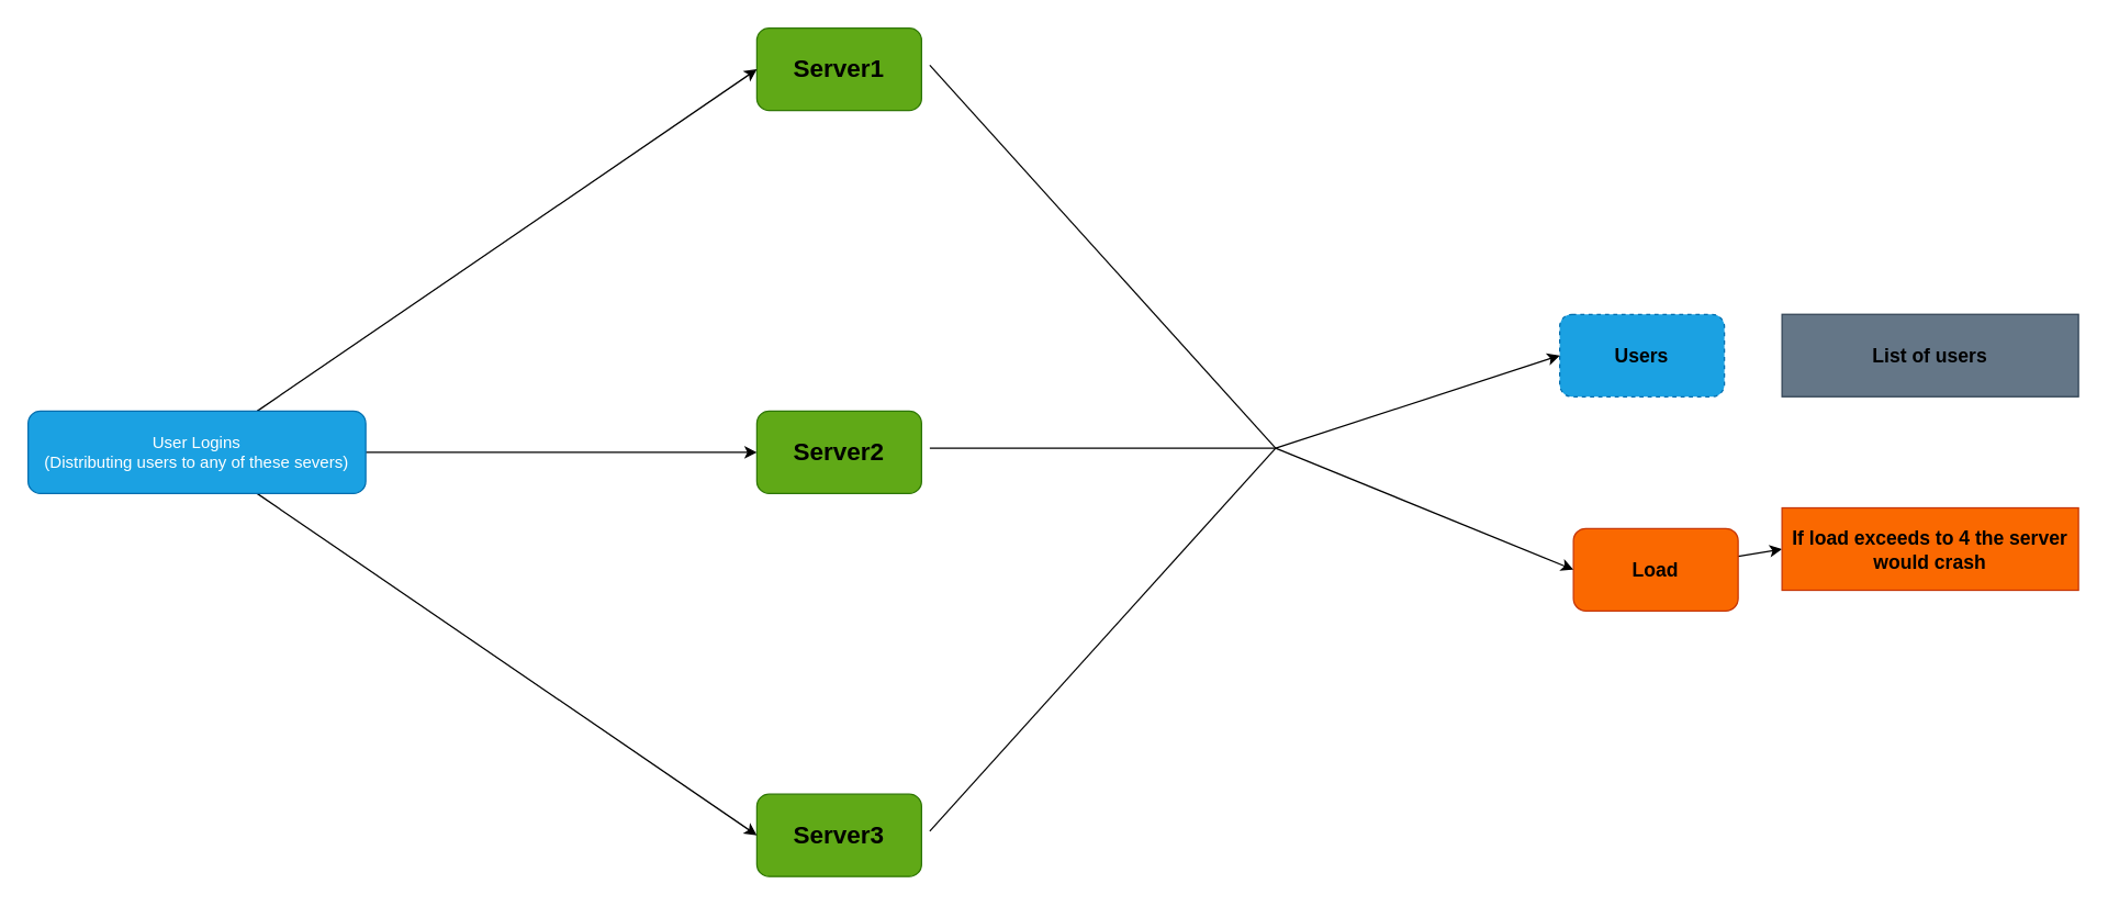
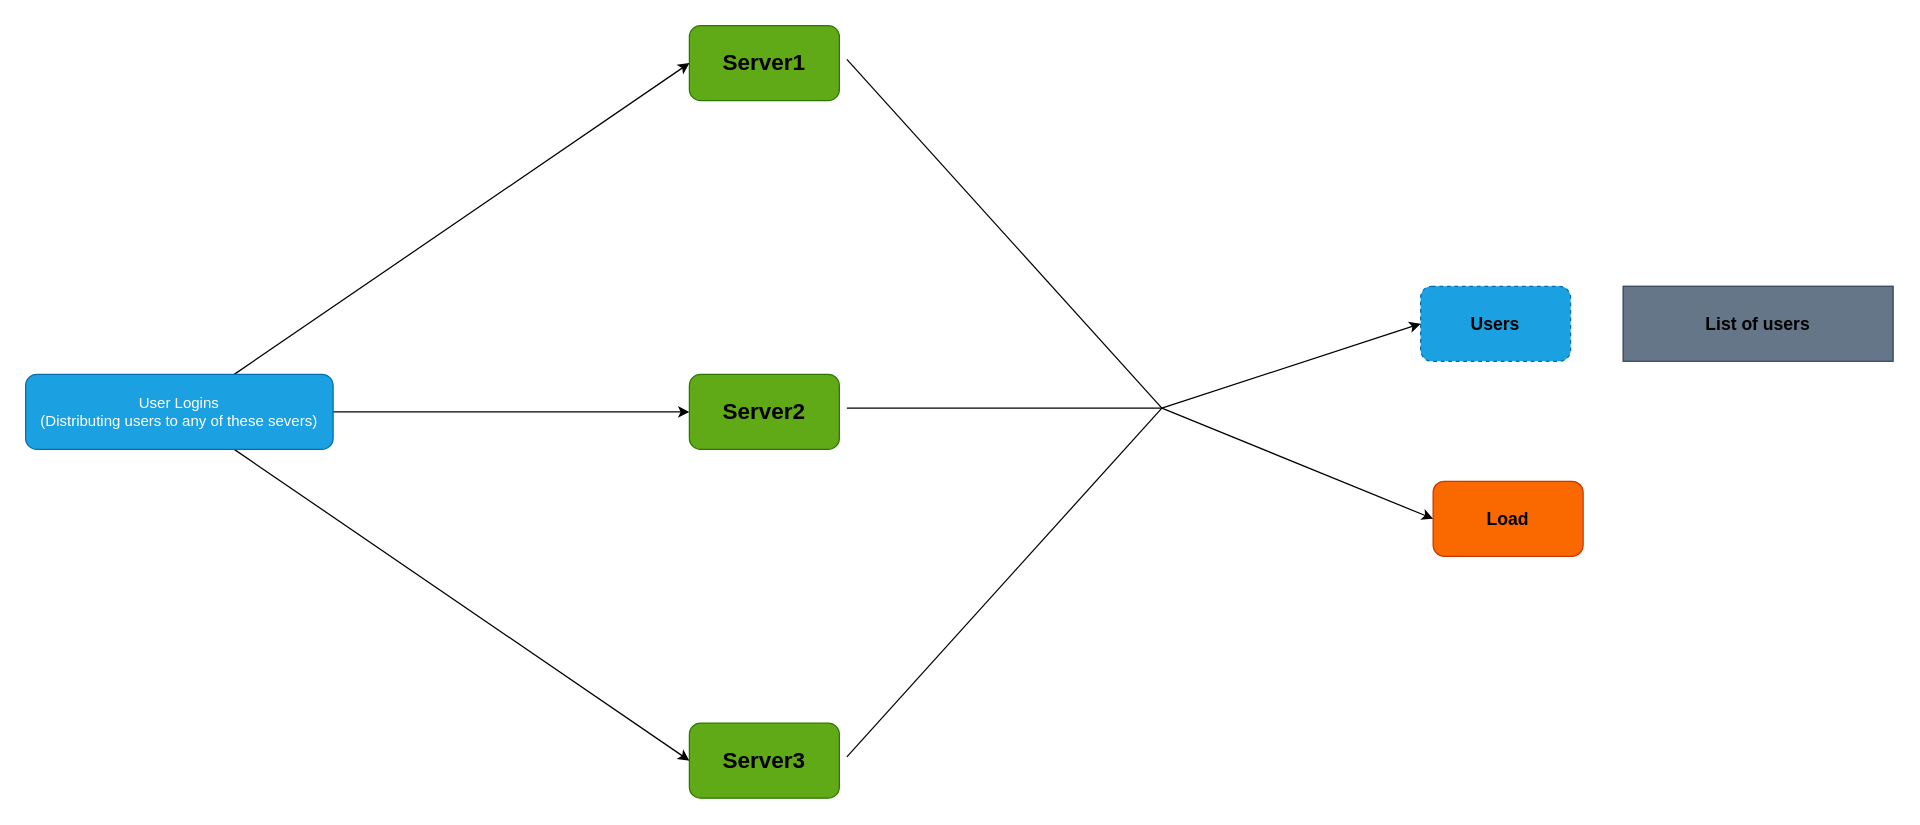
- <mxCell id="9" value="&lt;h3&gt;&lt;font style=&quot;color: light-dark(rgb(0, 0, 0), rgb(0, 0, 0));&quot;&gt;If load exceeds to 4 the server would crash&lt;/font&gt;&lt;/h3&gt;" style="rounded=0;whiteSpace=wrap;html=1;fillColor=#fa6800;fontColor=#000000;strokeColor=#C73500;" parent="1" vertex="1"><mxGeometry x="1298" y="369.5" width="216" height="60" as="geometry" /></mxCell>
- <mxCell id="4" style="edgeStyle=none;html=1;entryX=0;entryY=0.5;entryDx=0;entryDy=0;" edge="1" parent="1" source="5" target="9"><mxGeometry relative="1" as="geometry" /></mxCell>
